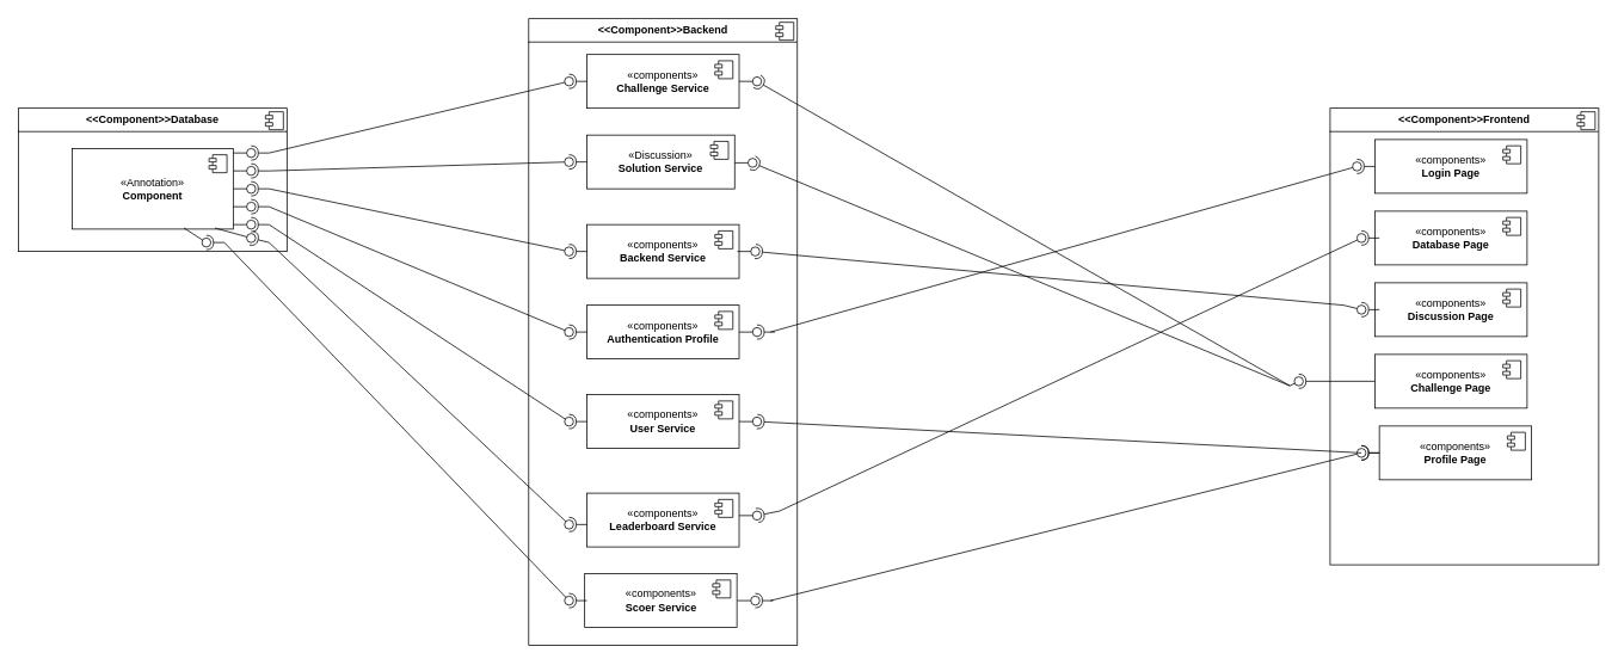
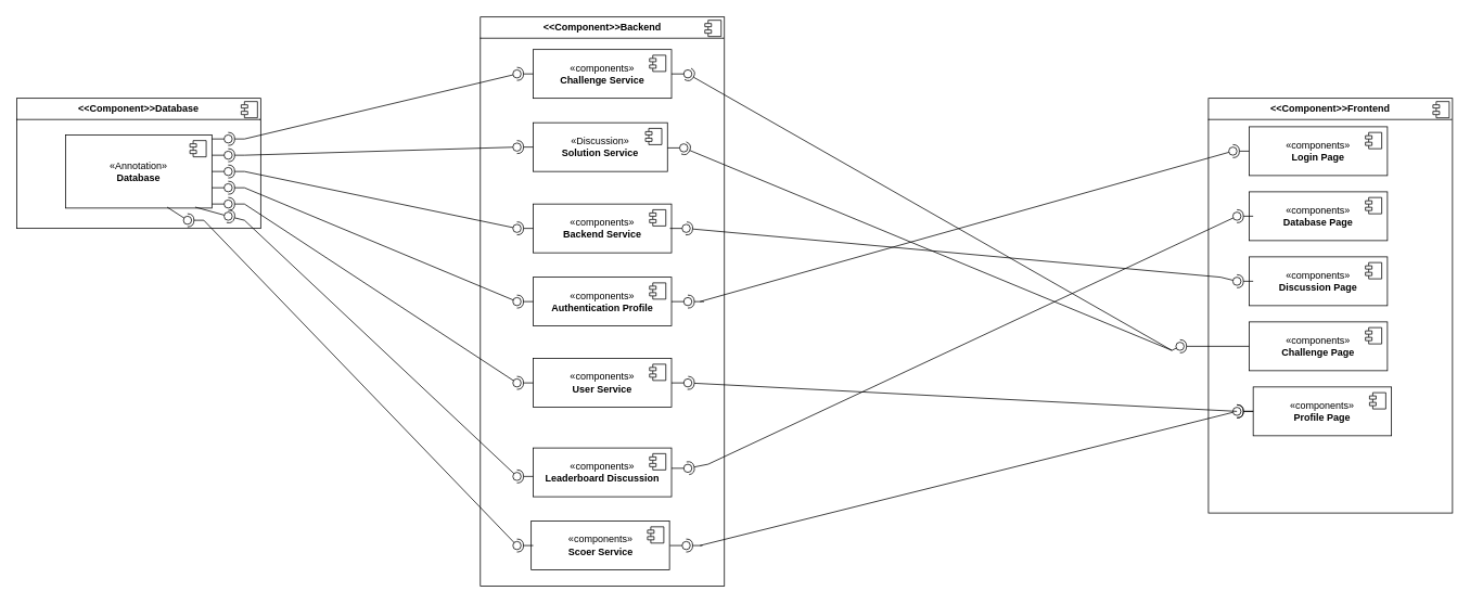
- <mxCell id="35" value="«Annotation»&lt;br&gt;&lt;b&gt;Component&lt;/b&gt;" style="html=1;dropTarget=0;whiteSpace=wrap;" parent="1" vertex="1"><mxGeometry x="80" y="165" width="180" height="90" as="geometry" /></mxCell>
+ <mxCell id="35" value="«Annotation»&lt;br&gt;&lt;b&gt;Database&lt;/b&gt;" style="html=1;dropTarget=0;whiteSpace=wrap;" parent="1" vertex="1"><mxGeometry x="80" y="165" width="180" height="90" as="geometry" /></mxCell>
- <mxCell id="14" value="«components»&lt;br&gt;&lt;b&gt;Leaderboard Service&lt;/b&gt;" style="html=1;dropTarget=0;whiteSpace=wrap;" parent="1" vertex="1"><mxGeometry x="655" y="550" width="170" height="60" as="geometry" /></mxCell>
+ <mxCell id="14" value="«components»&lt;br&gt;&lt;b&gt;Leaderboard Discussion&lt;/b&gt;" style="html=1;dropTarget=0;whiteSpace=wrap;" parent="1" vertex="1"><mxGeometry x="655" y="550" width="170" height="60" as="geometry" /></mxCell>
